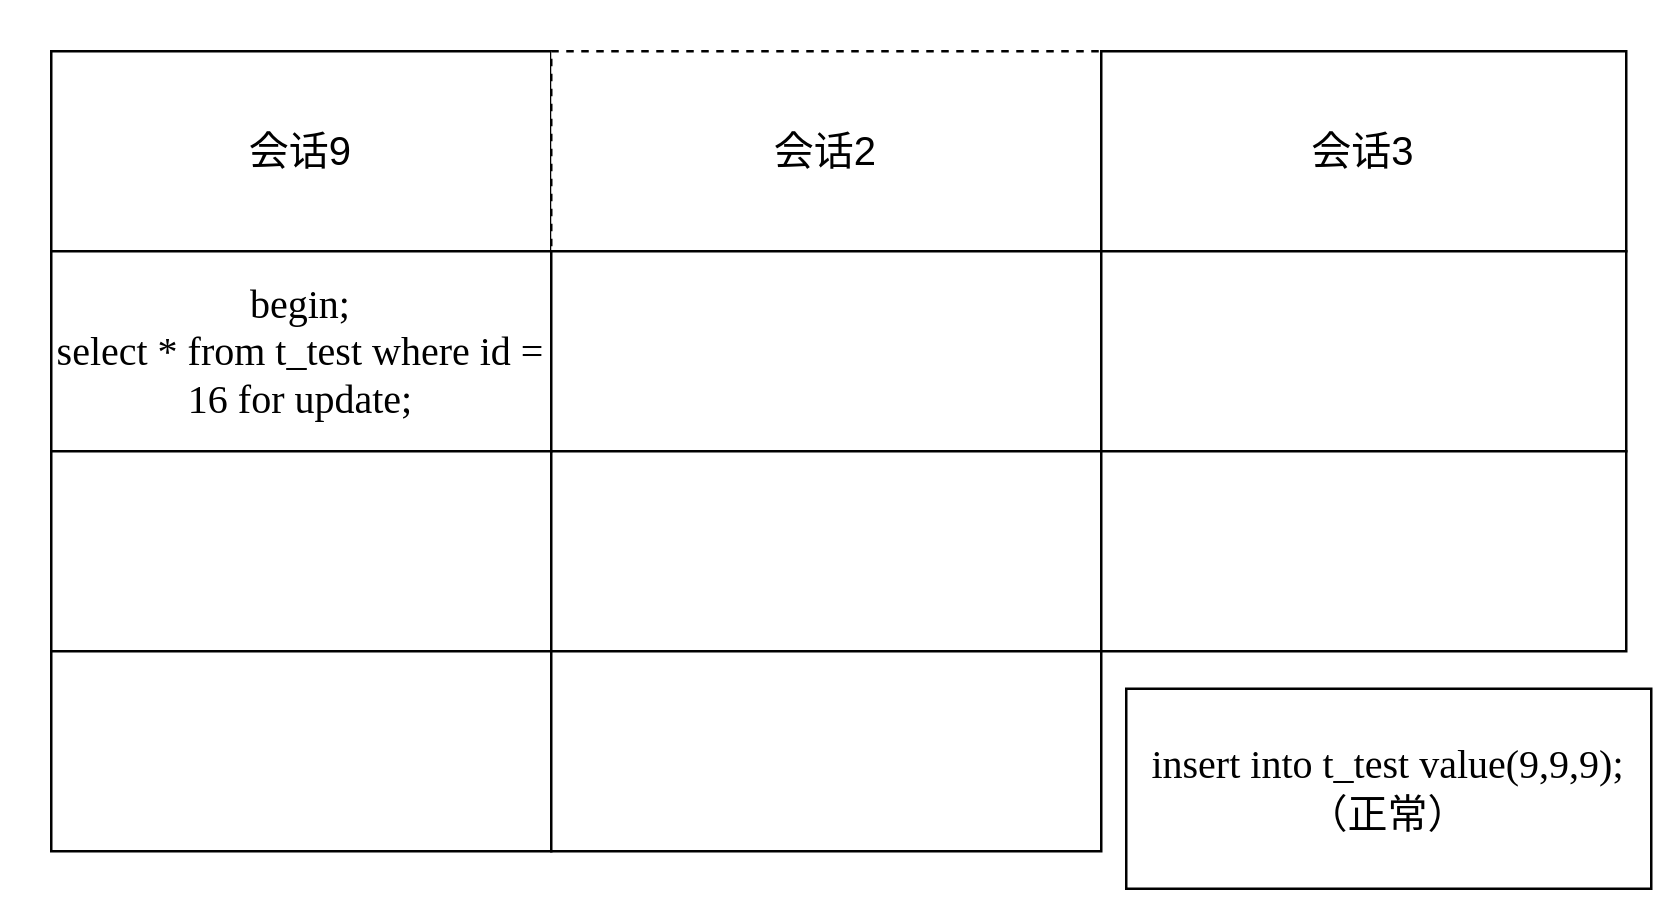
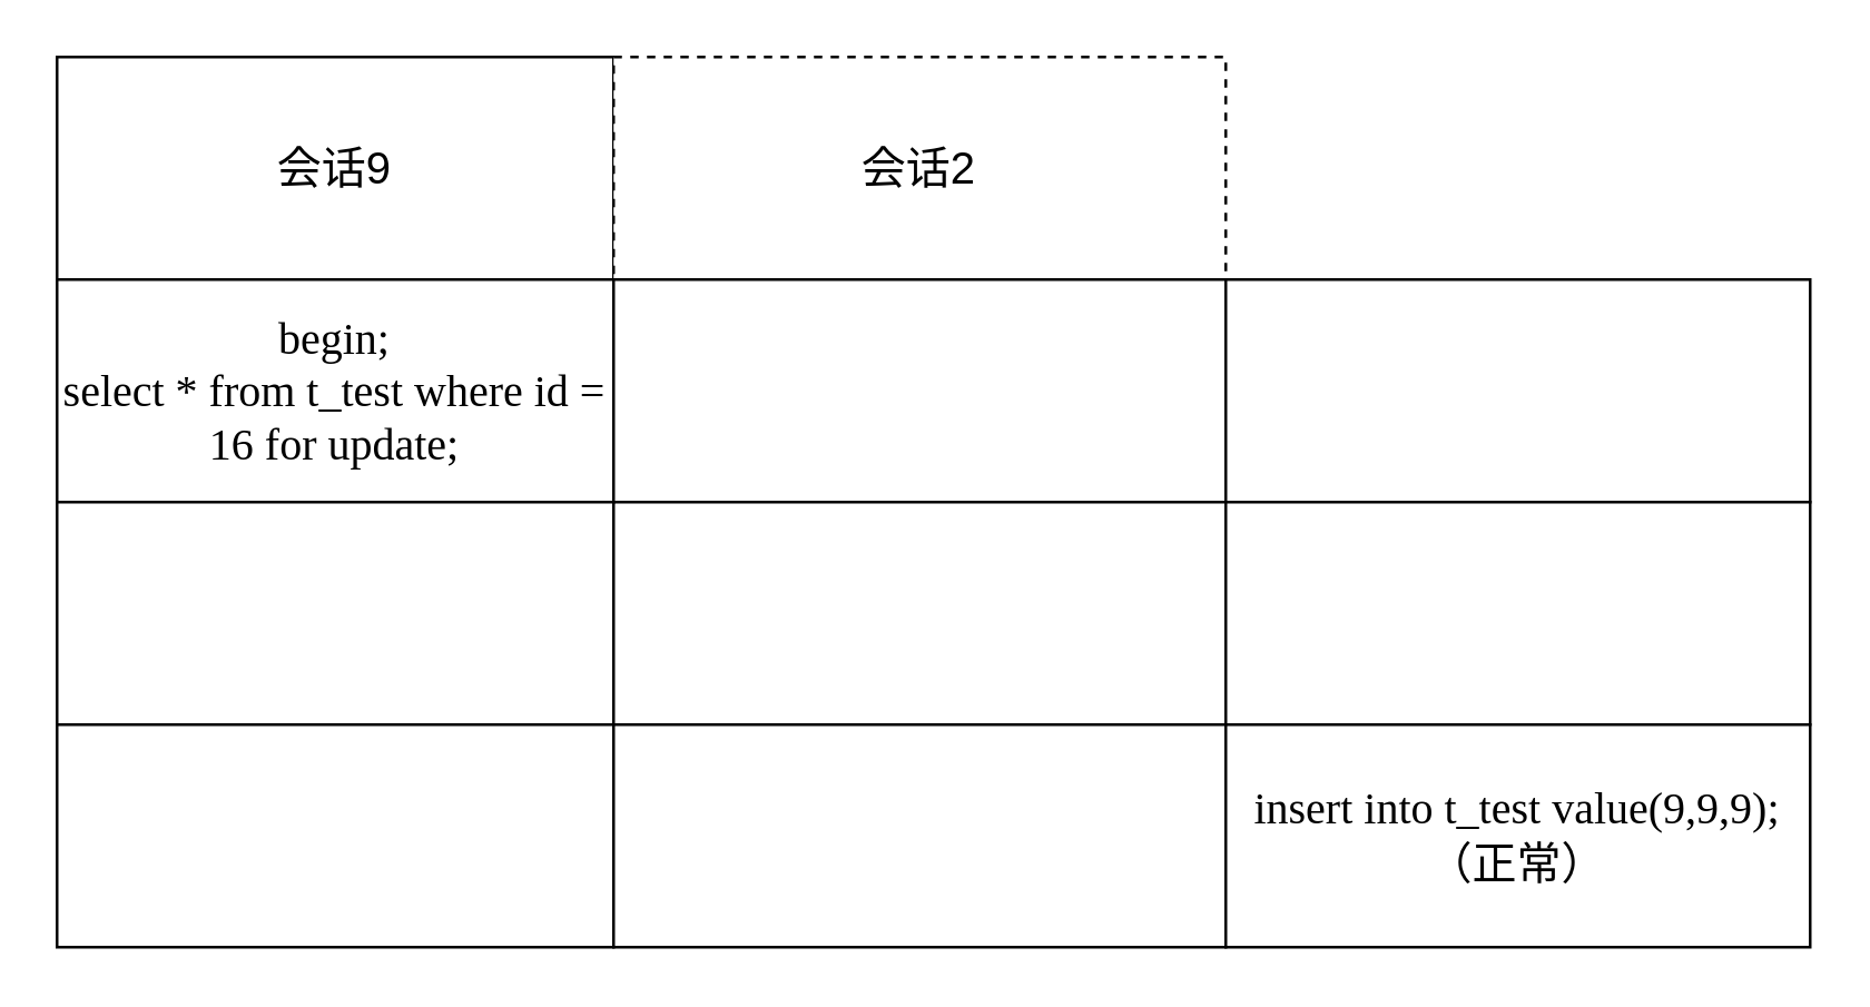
- <mxCell id="4" value="会话3" style="rounded=0;whiteSpace=wrap;html=1;fontSize=16;" vertex="1" parent="1"><mxGeometry x="440" y="20" width="210" height="80" as="geometry" /></mxCell>
- <mxCell id="12" value="&lt;span style=&quot;font-size: 16px; background-color: rgb(255, 255, 255);&quot;&gt;insert into t_test value(9,9,9);&lt;br style=&quot;font-size: 16px;&quot;&gt;（正常）&lt;br style=&quot;font-size: 16px;&quot;&gt;&lt;/span&gt;" style="rounded=0;whiteSpace=wrap;html=1;fontSize=16;fontFamily=Times New Roman;align=center;" vertex="1" parent="1"><mxGeometry x="450" y="275" width="210" height="80" as="geometry" /></mxCell>
+ <mxCell id="12" value="&lt;span style=&quot;font-size: 16px; background-color: rgb(255, 255, 255);&quot;&gt;insert into t_test value(9,9,9);&lt;br style=&quot;font-size: 16px;&quot;&gt;（正常）&lt;br style=&quot;font-size: 16px;&quot;&gt;&lt;/span&gt;" style="rounded=0;whiteSpace=wrap;html=1;fontSize=16;fontFamily=Times New Roman;align=center;" vertex="1" parent="1"><mxGeometry x="440" y="260" width="210" height="80" as="geometry" /></mxCell>
